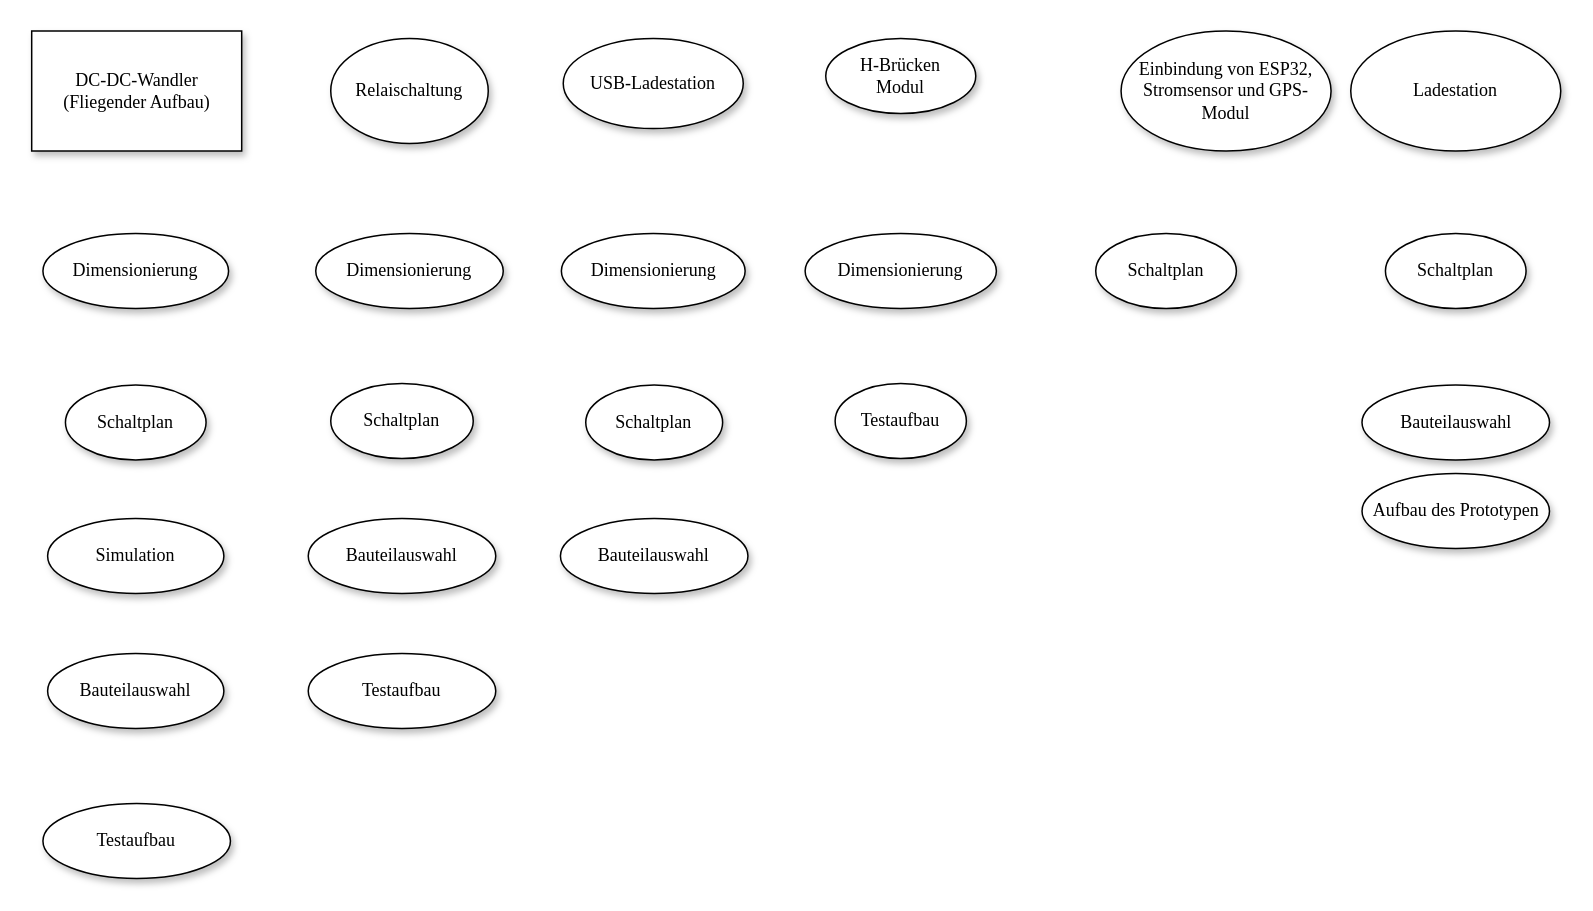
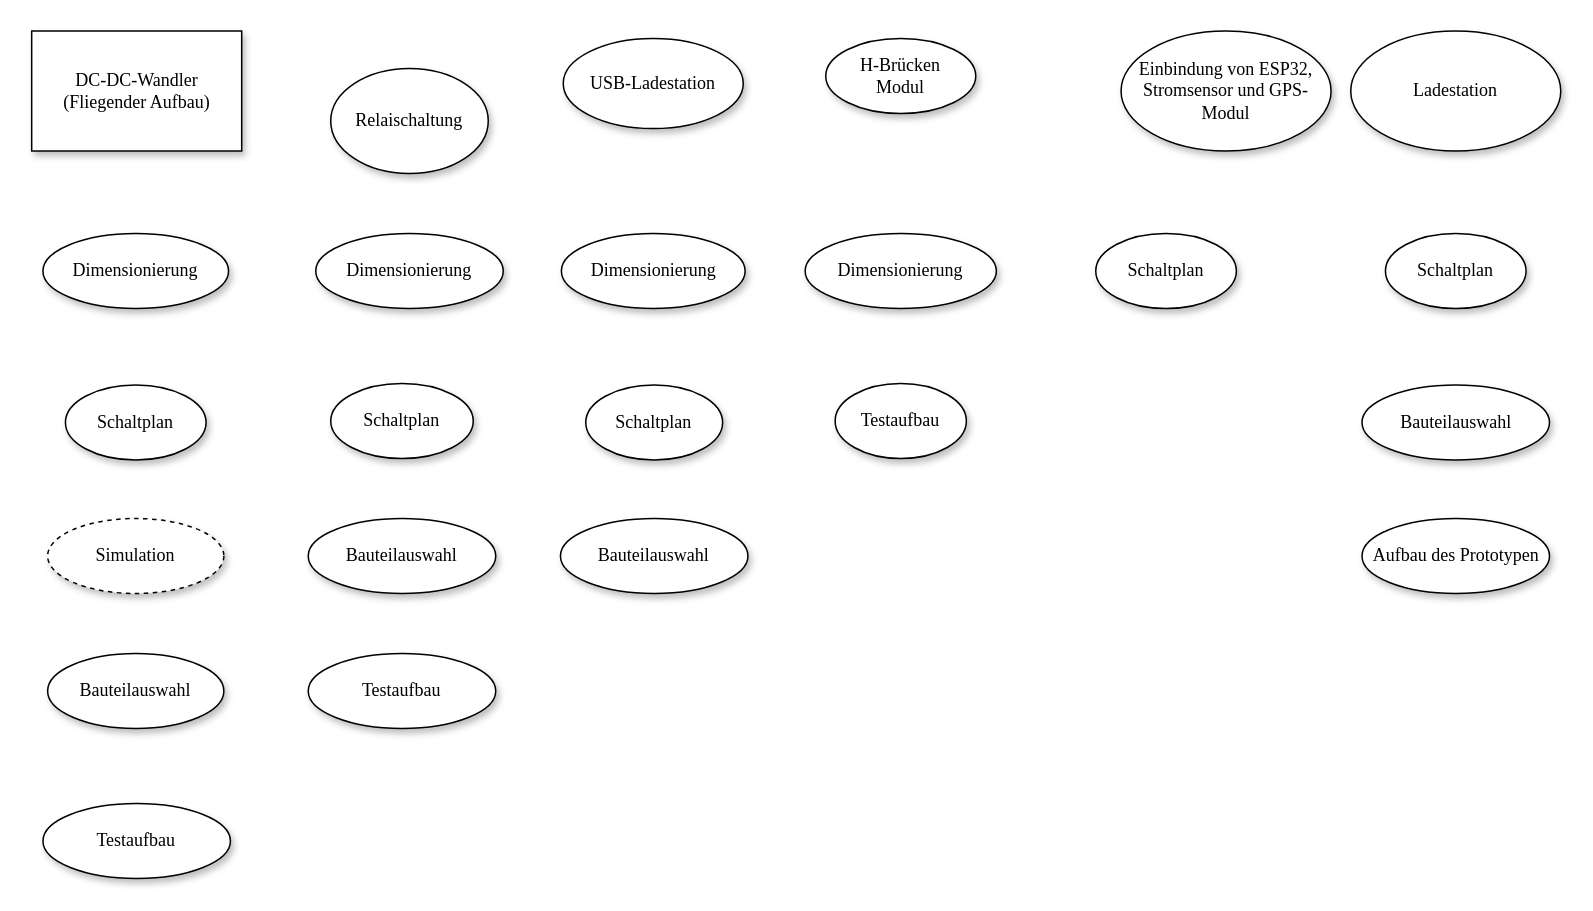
- <mxCell id="12" value="Relaischaltung" style="ellipse;whiteSpace=wrap;html=1;rounded=0;shadow=1;comic=0;labelBackgroundColor=none;strokeWidth=1;fontFamily=Verdana;fontSize=12;align=center;" vertex="1" parent="1"><mxGeometry x="220" y="25" width="105" height="70" as="geometry" /></mxCell>
+ <mxCell id="12" value="Relaischaltung" style="ellipse;whiteSpace=wrap;html=1;rounded=0;shadow=1;comic=0;labelBackgroundColor=none;strokeWidth=1;fontFamily=Verdana;fontSize=12;align=center;" vertex="1" parent="1"><mxGeometry x="220" y="45" width="105" height="70" as="geometry" /></mxCell>
- <mxCell id="18" value="Aufbau des Prototypen" style="ellipse;whiteSpace=wrap;html=1;rounded=0;shadow=1;comic=0;labelBackgroundColor=none;strokeWidth=1;fontFamily=Verdana;fontSize=12;align=center;" vertex="1" parent="1"><mxGeometry x="907.51" y="315" width="125" height="50" as="geometry" /></mxCell>
+ <mxCell id="18" value="Aufbau des Prototypen" style="ellipse;whiteSpace=wrap;html=1;rounded=0;shadow=1;comic=0;labelBackgroundColor=none;strokeWidth=1;fontFamily=Verdana;fontSize=12;align=center;" vertex="1" parent="1"><mxGeometry x="907.51" y="345" width="125" height="50" as="geometry" /></mxCell>
- <mxCell id="11" value="Simulation" style="ellipse;whiteSpace=wrap;html=1;rounded=0;shadow=1;comic=0;labelBackgroundColor=none;strokeWidth=1;fontFamily=Verdana;fontSize=12;align=center;" parent="1" vertex="1"><mxGeometry x="31.25" y="345" width="117.5" height="50" as="geometry" /></mxCell>
+ <mxCell id="11" value="Simulation" style="ellipse;whiteSpace=wrap;html=1;rounded=0;shadow=1;comic=0;labelBackgroundColor=none;strokeWidth=1;fontFamily=Verdana;fontSize=12;align=center;dashed=1;" parent="1" vertex="1"><mxGeometry x="31.25" y="345" width="117.5" height="50" as="geometry" /></mxCell>
